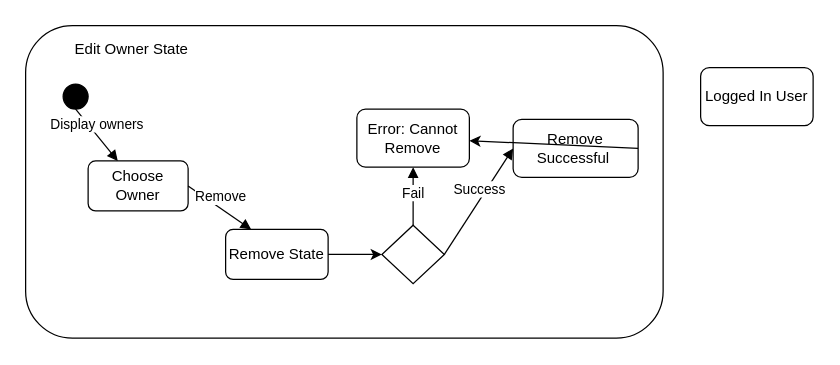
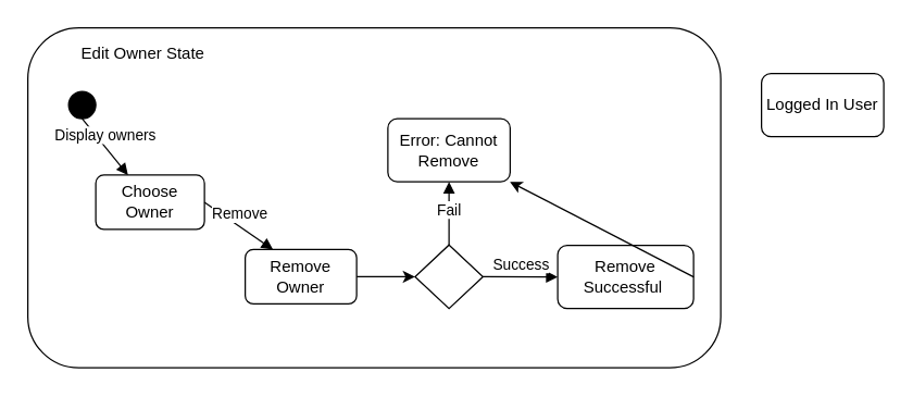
- <mxCell id="14" value="Remove Successful&amp;nbsp;" style="shape=ext;rounded=1;html=1;whiteSpace=wrap;" vertex="1" parent="1"><mxGeometry x="410" y="95" width="100" height="46.45" as="geometry" /></mxCell>
+ <mxCell id="14" value="Remove Successful&amp;nbsp;" style="shape=ext;rounded=1;html=1;whiteSpace=wrap;" vertex="1" parent="1"><mxGeometry x="410" y="180" width="100" height="46.45" as="geometry" /></mxCell>
- <mxCell id="6" value="Remove State" style="shape=ext;rounded=1;html=1;whiteSpace=wrap;" vertex="1" parent="1"><mxGeometry x="180" y="183.06" width="82" height="40" as="geometry" /></mxCell>
+ <mxCell id="6" value="Remove Owner" style="shape=ext;rounded=1;html=1;whiteSpace=wrap;" vertex="1" parent="1"><mxGeometry x="180" y="183.06" width="82" height="40" as="geometry" /></mxCell>
